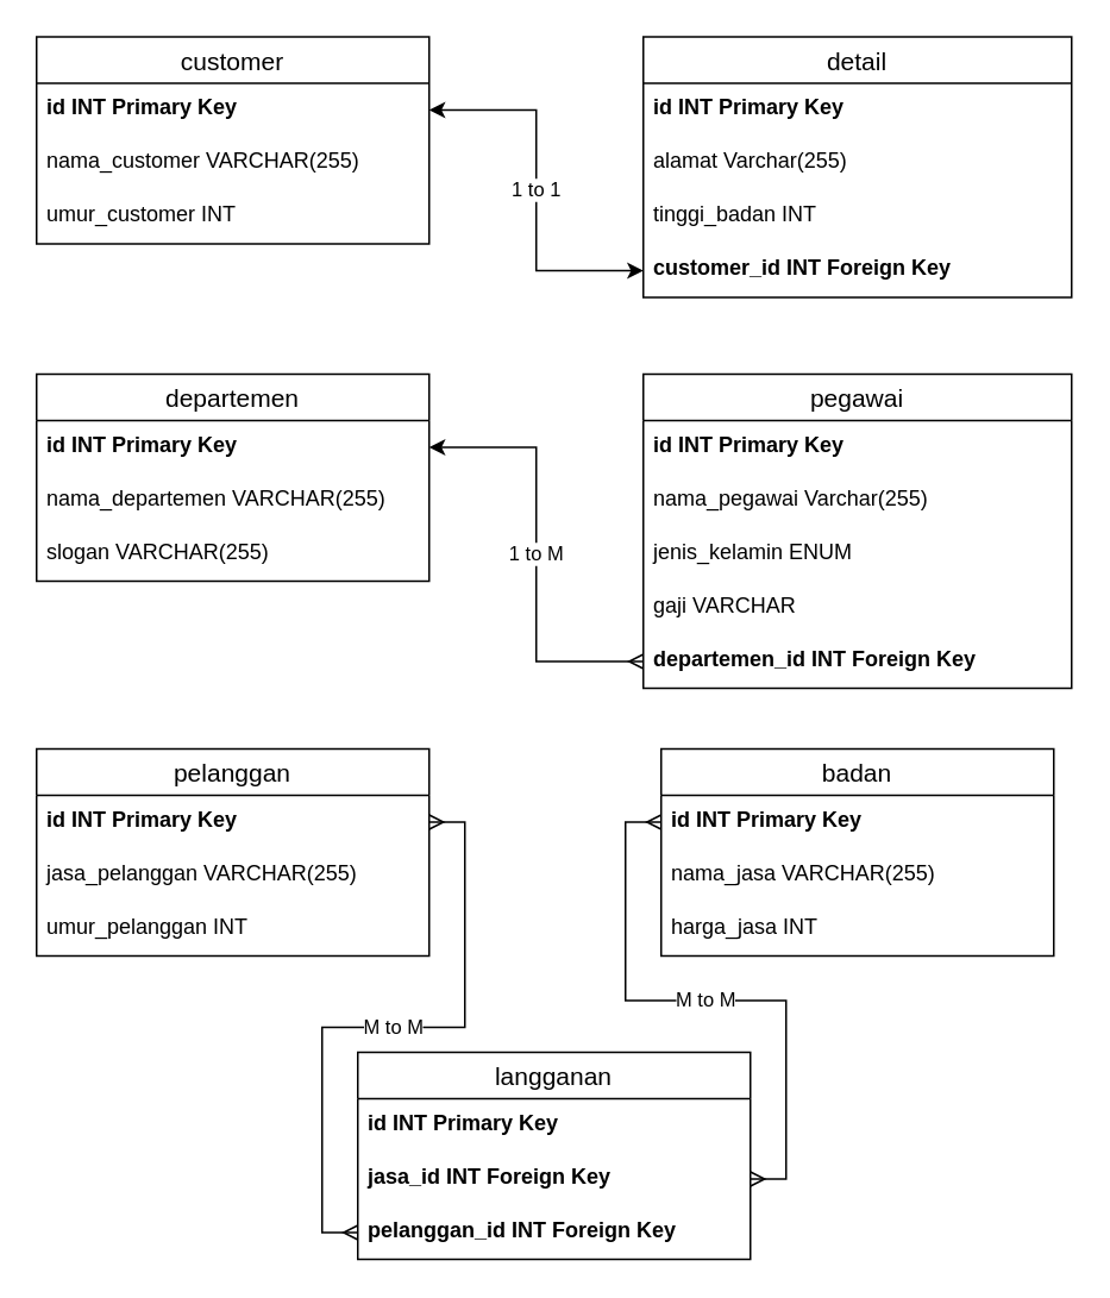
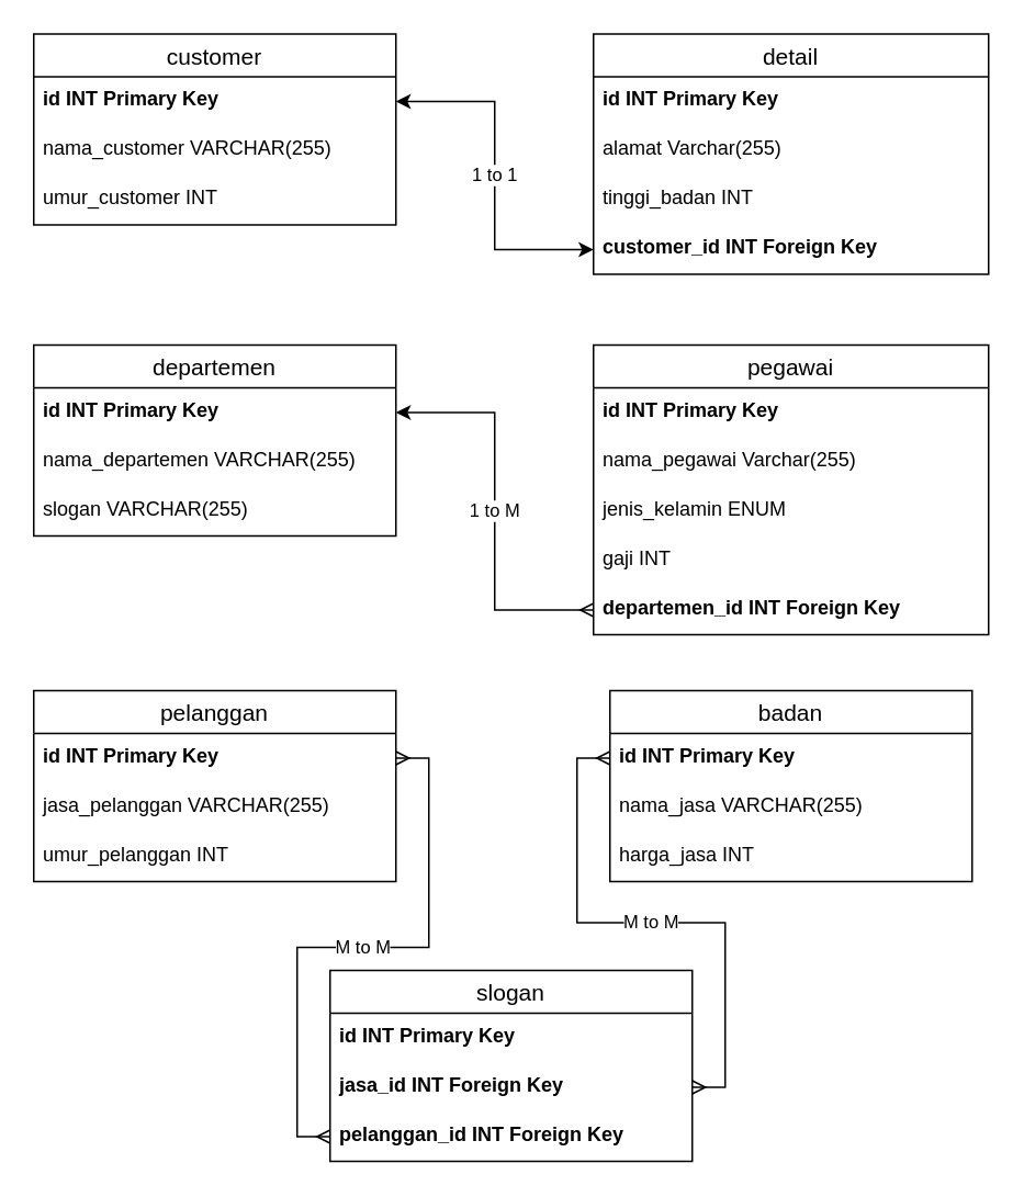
- <mxCell id="20" value="gaji VARCHAR" style="text;strokeColor=none;fillColor=none;spacingLeft=4;spacingRight=4;overflow=hidden;rotatable=0;points=[[0,0.5],[1,0.5]];portConstraint=eastwest;fontSize=12;" vertex="1" parent="16"><mxGeometry y="116" width="240" height="30" as="geometry" /></mxCell>
+ <mxCell id="20" value="gaji INT" style="text;strokeColor=none;fillColor=none;spacingLeft=4;spacingRight=4;overflow=hidden;rotatable=0;points=[[0,0.5],[1,0.5]];portConstraint=eastwest;fontSize=12;" vertex="1" parent="16"><mxGeometry y="116" width="240" height="30" as="geometry" /></mxCell>
- <mxCell id="31" value="langganan" style="swimlane;fontStyle=0;childLayout=stackLayout;horizontal=1;startSize=26;horizontalStack=0;resizeParent=1;resizeParentMax=0;resizeLast=0;collapsible=1;marginBottom=0;align=center;fontSize=14;" vertex="1" parent="1"><mxGeometry x="200" y="589" width="220" height="116" as="geometry" /></mxCell>
+ <mxCell id="31" value="slogan" style="swimlane;fontStyle=0;childLayout=stackLayout;horizontal=1;startSize=26;horizontalStack=0;resizeParent=1;resizeParentMax=0;resizeLast=0;collapsible=1;marginBottom=0;align=center;fontSize=14;" vertex="1" parent="1"><mxGeometry x="200" y="589" width="220" height="116" as="geometry" /></mxCell>
